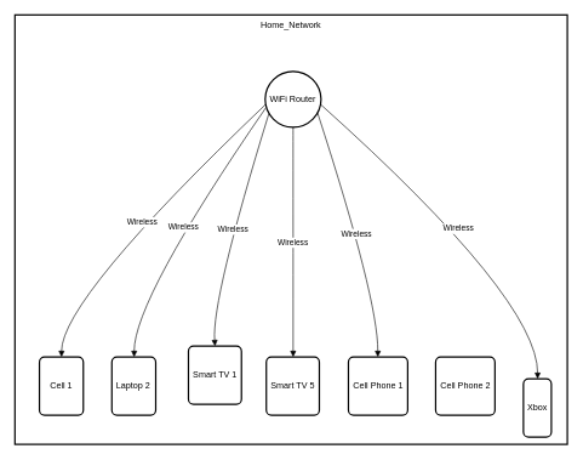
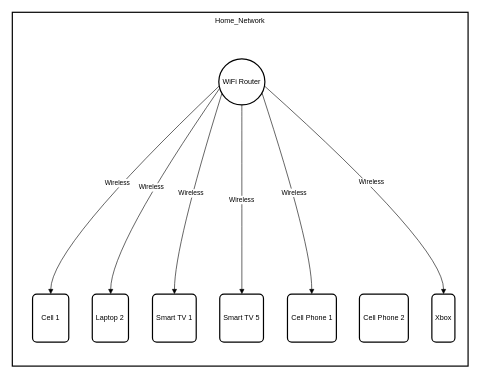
- <mxCell id="6" value="Smart TV 1" style="rounded=1;absoluteArcSize=1;arcSize=14;whiteSpace=wrap;strokeWidth=2;" vertex="1" parent="2"><mxGeometry x="238.725" y="455.12" width="72.941" height="79.92" as="geometry" /></mxCell>
+ <mxCell id="6" value="Smart TV 1" style="rounded=1;absoluteArcSize=1;arcSize=14;whiteSpace=wrap;strokeWidth=2;" vertex="1" parent="2"><mxGeometry x="233.725" y="470.12" width="72.941" height="79.92" as="geometry" /></mxCell>
- <mxCell id="10" value="Xbox" style="rounded=1;absoluteArcSize=1;arcSize=14;whiteSpace=wrap;strokeWidth=2;" vertex="1" parent="2"><mxGeometry x="699.608" y="500.12" width="38.431" height="79.92" as="geometry" /></mxCell>
+ <mxCell id="10" value="Xbox" style="rounded=1;absoluteArcSize=1;arcSize=14;whiteSpace=wrap;strokeWidth=2;" vertex="1" parent="2"><mxGeometry x="699.608" y="470.12" width="38.431" height="79.92" as="geometry" /></mxCell>
